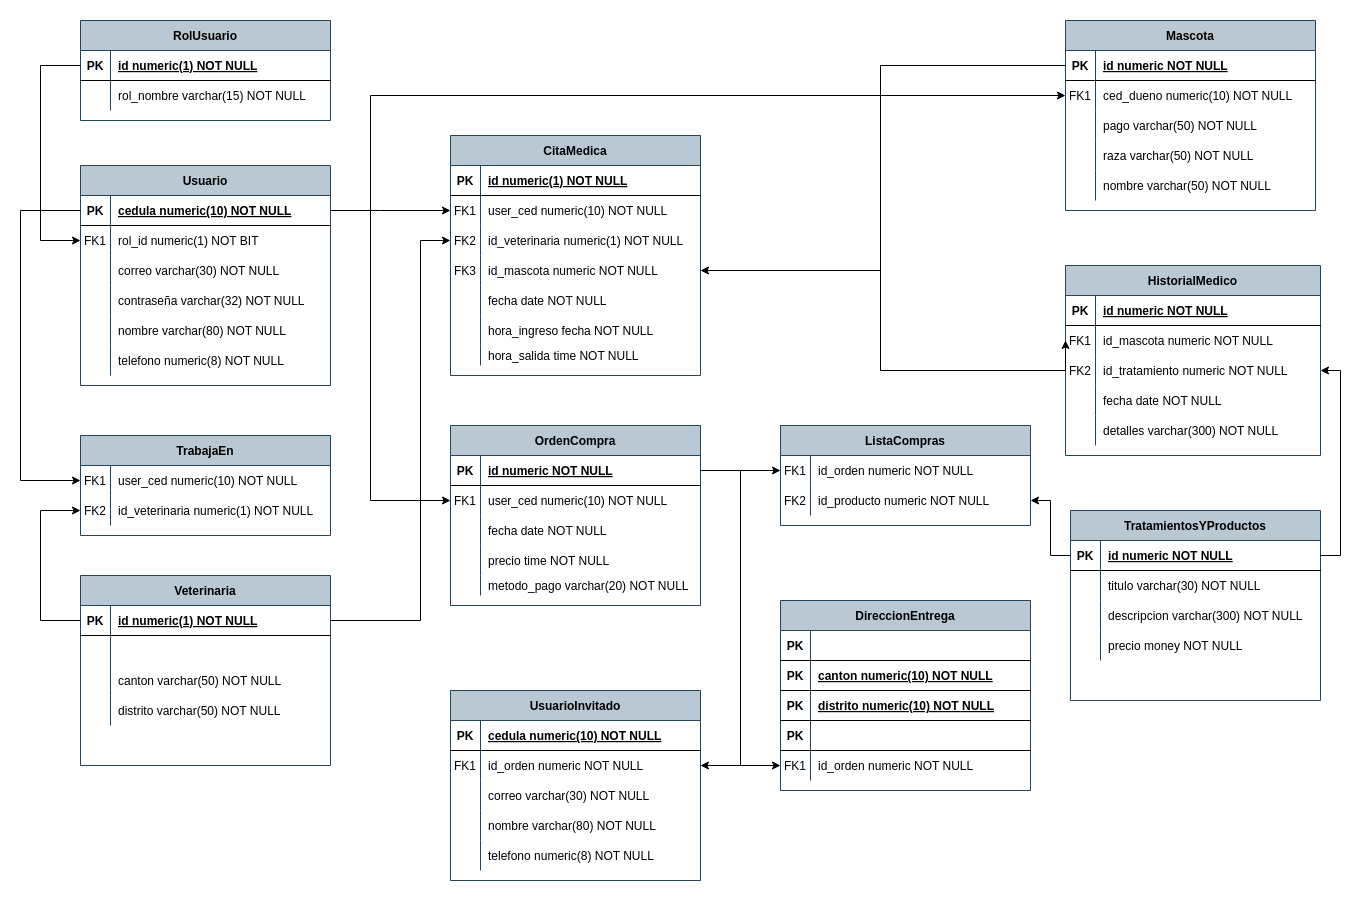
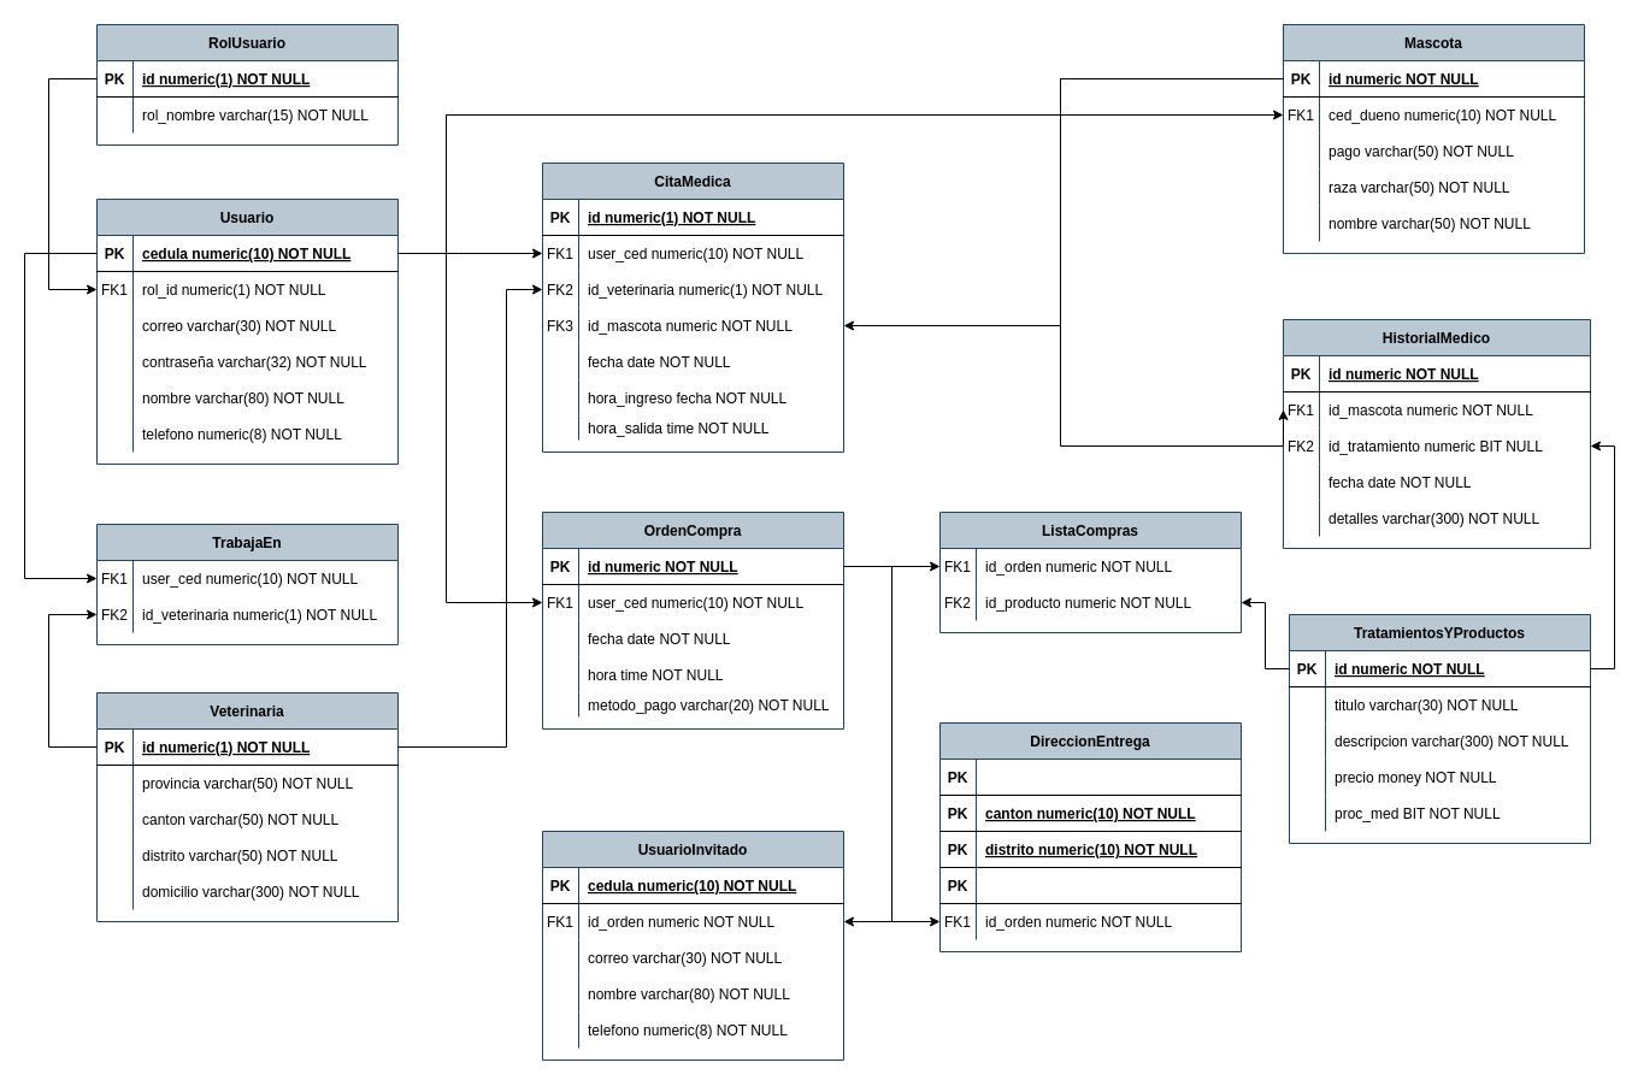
- <mxCell id="15" value="rol_id numeric(1) NOT BIT" style="shape=partialRectangle;overflow=hidden;connectable=0;fillColor=none;top=0;left=0;bottom=0;right=0;align=left;spacingLeft=6;fontStyle=0" parent="13" vertex="1"><mxGeometry x="30" width="220" height="30" as="geometry"><mxRectangle width="220" height="30" as="alternateBounds" /></mxGeometry></mxCell>
+ <mxCell id="15" value="rol_id numeric(1) NOT NULL" style="shape=partialRectangle;overflow=hidden;connectable=0;fillColor=none;top=0;left=0;bottom=0;right=0;align=left;spacingLeft=6;fontStyle=0" parent="13" vertex="1"><mxGeometry x="30" width="220" height="30" as="geometry"><mxRectangle width="220" height="30" as="alternateBounds" /></mxGeometry></mxCell>
- <mxCell id="107" value="id_tratamiento numeric NOT NULL" style="shape=partialRectangle;overflow=hidden;connectable=0;fillColor=none;top=0;left=0;bottom=0;right=0;align=left;spacingLeft=6;" parent="105" vertex="1"><mxGeometry x="30" width="225" height="30" as="geometry"><mxRectangle width="225" height="30" as="alternateBounds" /></mxGeometry></mxCell>
+ <mxCell id="107" value="id_tratamiento numeric BIT NULL" style="shape=partialRectangle;overflow=hidden;connectable=0;fillColor=none;top=0;left=0;bottom=0;right=0;align=left;spacingLeft=6;" parent="105" vertex="1"><mxGeometry x="30" width="225" height="30" as="geometry"><mxRectangle width="225" height="30" as="alternateBounds" /></mxGeometry></mxCell>
- <mxCell id="141" value="precio time NOT NULL" style="shape=partialRectangle;overflow=hidden;connectable=0;fillColor=none;top=0;left=0;bottom=0;right=0;align=left;spacingLeft=6;" parent="139" vertex="1"><mxGeometry x="30" width="220" height="30" as="geometry"><mxRectangle width="220" height="30" as="alternateBounds" /></mxGeometry></mxCell>
+ <mxCell id="141" value="hora time NOT NULL" style="shape=partialRectangle;overflow=hidden;connectable=0;fillColor=none;top=0;left=0;bottom=0;right=0;align=left;spacingLeft=6;" parent="139" vertex="1"><mxGeometry x="30" width="220" height="30" as="geometry"><mxRectangle width="220" height="30" as="alternateBounds" /></mxGeometry></mxCell>
+ <mxCell id="88" value="provincia varchar(50) NOT NULL" style="shape=partialRectangle;overflow=hidden;connectable=0;fillColor=none;top=0;left=0;bottom=0;right=0;align=left;spacingLeft=6;fontStyle=0" parent="86" vertex="1"><mxGeometry x="30" width="220" height="30" as="geometry"><mxRectangle width="220" height="30" as="alternateBounds" /></mxGeometry></mxCell>
+ <mxCell id="59" value="proc_med BIT NOT NULL" style="shape=partialRectangle;overflow=hidden;connectable=0;fillColor=none;top=0;left=0;bottom=0;right=0;align=left;spacingLeft=6;fontStyle=0" parent="57" vertex="1"><mxGeometry x="30" width="220" height="30" as="geometry"><mxRectangle width="220" height="30" as="alternateBounds" /></mxGeometry></mxCell>
+ <mxCell id="97" value="domicilio varchar(300) NOT NULL" style="shape=partialRectangle;overflow=hidden;connectable=0;fillColor=none;top=0;left=0;bottom=0;right=0;align=left;spacingLeft=6;fontStyle=0" parent="95" vertex="1"><mxGeometry x="30" width="220" height="30" as="geometry"><mxRectangle width="220" height="30" as="alternateBounds" /></mxGeometry></mxCell>
